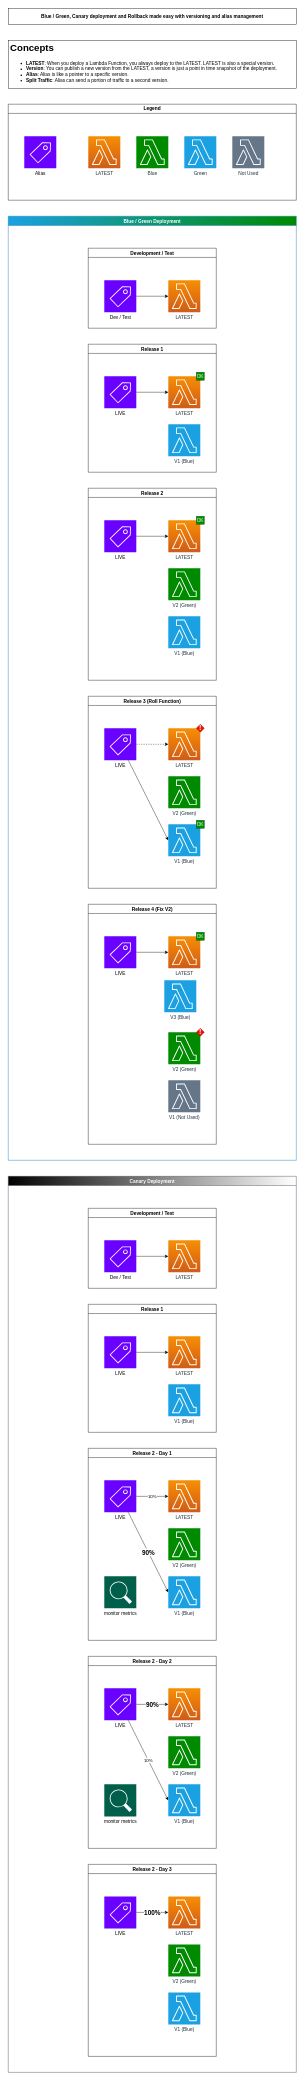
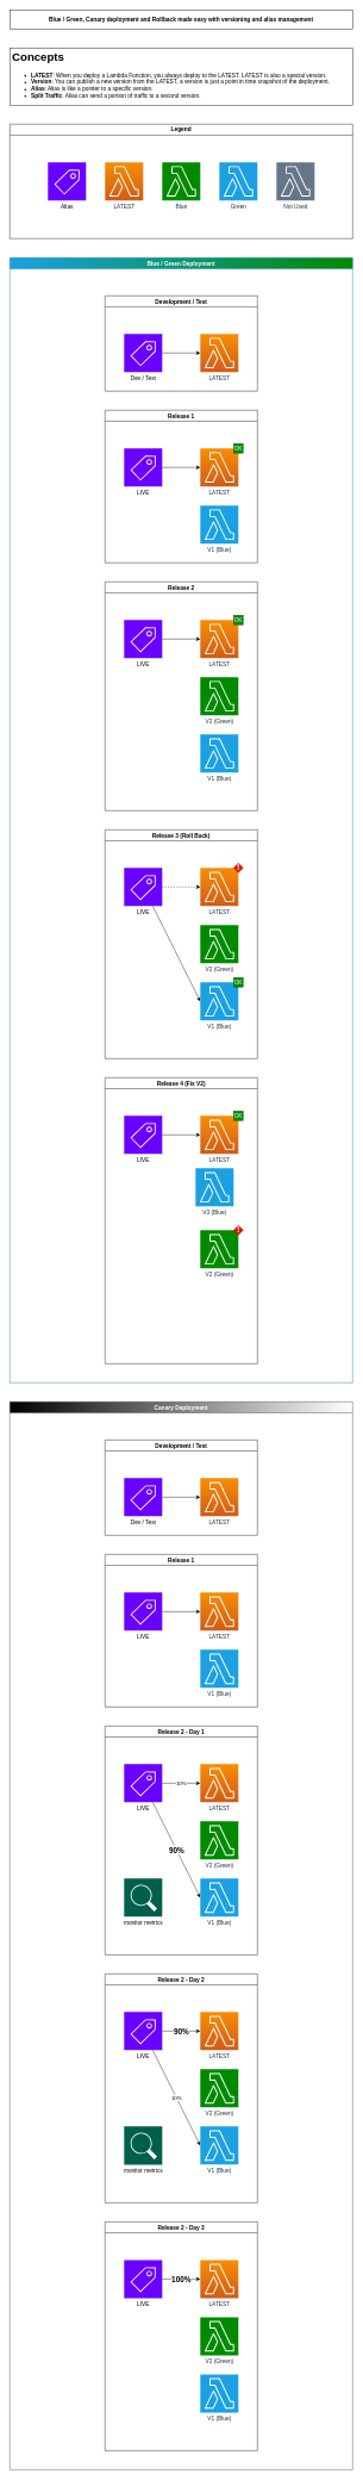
- <mxCell id="71" value="Alias" style="sketch=0;pointerEvents=1;shadow=0;dashed=0;html=1;strokeColor=#3700CC;fillColor=#6a00ff;labelPosition=center;verticalLabelPosition=bottom;verticalAlign=top;align=center;outlineConnect=0;shape=mxgraph.veeam2.tag;fontColor=#000000;" vertex="1" parent="70"><mxGeometry x="40" y="80" width="80" height="80" as="geometry" /></mxCell>
+ <mxCell id="71" value="Alias" style="sketch=0;pointerEvents=1;shadow=0;dashed=0;html=1;strokeColor=#3700CC;fillColor=#6a00ff;labelPosition=center;verticalLabelPosition=bottom;verticalAlign=top;align=center;outlineConnect=0;shape=mxgraph.veeam2.tag;fontColor=#000000;" vertex="1" parent="70"><mxGeometry x="80" y="80" width="80" height="80" as="geometry" /></mxCell>
- <mxCell id="21" value="Release 3 (Roll Function)" style="swimlane;strokeColor=default;" vertex="1" parent="3"><mxGeometry x="200" y="1200" width="320" height="480" as="geometry" /></mxCell>
+ <mxCell id="21" value="Release 3 (Roll Back)" style="swimlane;strokeColor=default;" vertex="1" parent="3"><mxGeometry x="200" y="1200" width="320" height="480" as="geometry" /></mxCell>
- <mxCell id="35" value="V1 (Not Used)" style="sketch=0;points=[[0,0,0],[0.25,0,0],[0.5,0,0],[0.75,0,0],[1,0,0],[0,1,0],[0.25,1,0],[0.5,1,0],[0.75,1,0],[1,1,0],[0,0.25,0],[0,0.5,0],[0,0.75,0],[1,0.25,0],[1,0.5,0],[1,0.75,0]];outlineConnect=0;fontColor=#232F3E;gradientColor=none;gradientDirection=north;fillColor=#647687;strokeColor=#ffffff;dashed=0;verticalLabelPosition=bottom;verticalAlign=top;align=center;html=1;fontSize=12;fontStyle=0;aspect=fixed;shape=mxgraph.aws4.resourceIcon;resIcon=mxgraph.aws4.lambda;" vertex="1" parent="30"><mxGeometry x="200" y="440" width="80" height="80" as="geometry" /></mxCell>
